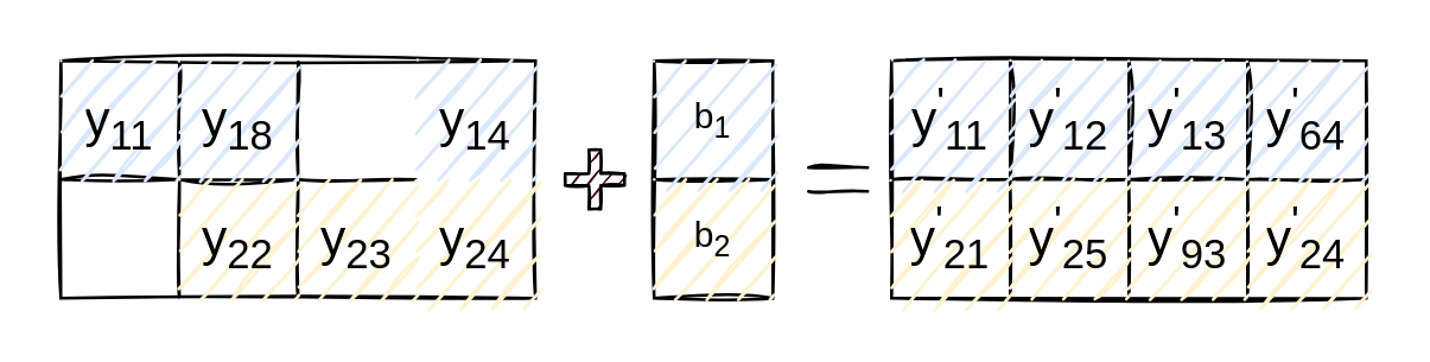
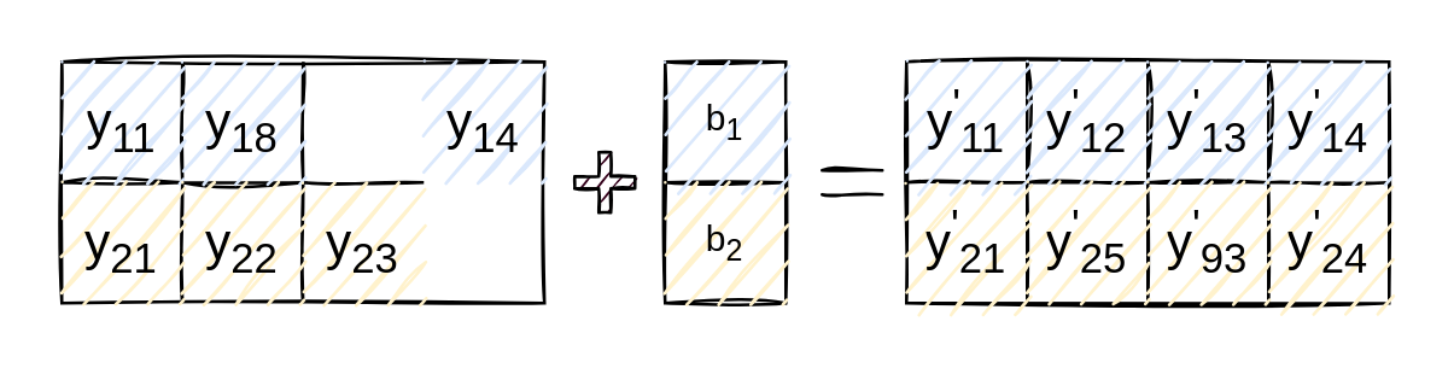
- <mxCell id="25" value="&lt;span style=&quot;font-size: 17px&quot;&gt;y&lt;sup&gt;'&lt;/sup&gt;&lt;/span&gt;&lt;span style=&quot;font-size: 16.667px&quot;&gt;&lt;sub&gt;64&lt;/sub&gt;&lt;/span&gt;" style="shape=partialRectangle;html=1;whiteSpace=wrap;connectable=0;overflow=hidden;fillColor=#dae8fc;top=0;left=0;bottom=0;right=0;pointerEvents=1;rounded=1;sketch=1;fontSize=20;strokeWidth=2;strokeColor=#6c8ebf;" vertex="1" parent="21"><mxGeometry x="120" width="40" height="40" as="geometry"><mxRectangle width="40" height="40" as="alternateBounds" /></mxGeometry></mxCell>
+ <mxCell id="25" value="&lt;span style=&quot;font-size: 17px&quot;&gt;y&lt;sup&gt;'&lt;/sup&gt;&lt;/span&gt;&lt;span style=&quot;font-size: 16.667px&quot;&gt;&lt;sub&gt;14&lt;/sub&gt;&lt;/span&gt;" style="shape=partialRectangle;html=1;whiteSpace=wrap;connectable=0;overflow=hidden;fillColor=#dae8fc;top=0;left=0;bottom=0;right=0;pointerEvents=1;rounded=1;sketch=1;fontSize=20;strokeWidth=2;strokeColor=#6c8ebf;" vertex="1" parent="21"><mxGeometry x="120" width="40" height="40" as="geometry"><mxRectangle width="40" height="40" as="alternateBounds" /></mxGeometry></mxCell>
+ <mxCell id="8" value="&lt;span style=&quot;font-size: 17px&quot;&gt;y&lt;/span&gt;&lt;span style=&quot;font-size: 16.667px&quot;&gt;&lt;sub&gt;21&lt;/sub&gt;&lt;/span&gt;" style="shape=partialRectangle;html=1;whiteSpace=wrap;connectable=0;overflow=hidden;fillColor=#fff2cc;top=0;left=0;bottom=0;right=0;pointerEvents=1;rounded=1;sketch=1;fontSize=20;strokeWidth=2;strokeColor=#d6b656;" vertex="1" parent="7"><mxGeometry width="40" height="40" as="geometry"><mxRectangle width="40" height="40" as="alternateBounds" /></mxGeometry></mxCell>
- <mxCell id="11" value="&lt;span style=&quot;font-size: 17px&quot;&gt;y&lt;/span&gt;&lt;span style=&quot;font-size: 16.667px&quot;&gt;&lt;sub&gt;24&lt;/sub&gt;&lt;/span&gt;" style="shape=partialRectangle;html=1;whiteSpace=wrap;connectable=0;overflow=hidden;fillColor=#fff2cc;top=0;left=0;bottom=0;right=0;pointerEvents=1;rounded=1;sketch=1;fontSize=20;strokeWidth=2;strokeColor=#d6b656;" vertex="1" parent="7"><mxGeometry x="120" width="40" height="40" as="geometry"><mxRectangle width="40" height="40" as="alternateBounds" /></mxGeometry></mxCell>
